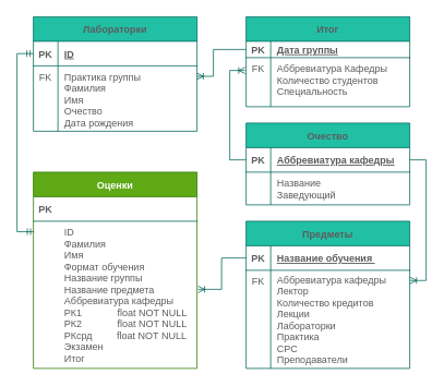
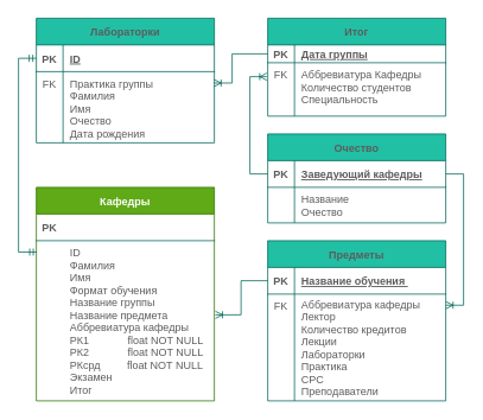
- <mxCell id="10" value="Аббревиатура кафедры" style="shape=partialRectangle;connectable=0;fillColor=none;top=0;left=0;bottom=0;right=0;align=left;spacingLeft=6;fontStyle=5;overflow=hidden;strokeColor=#006658;fontColor=#5C5C5C;" parent="8" vertex="1"><mxGeometry x="30" width="170" height="30" as="geometry"><mxRectangle width="170" height="30" as="alternateBounds" /></mxGeometry></mxCell>
+ <mxCell id="10" value="Заведующий кафедры" style="shape=partialRectangle;connectable=0;fillColor=none;top=0;left=0;bottom=0;right=0;align=left;spacingLeft=6;fontStyle=5;overflow=hidden;strokeColor=#006658;fontColor=#5C5C5C;" parent="8" vertex="1"><mxGeometry x="30" width="170" height="30" as="geometry"><mxRectangle width="170" height="30" as="alternateBounds" /></mxGeometry></mxCell>
- <mxCell id="13" value="Название&#10;Заведующий" style="shape=partialRectangle;connectable=0;fillColor=none;top=0;left=0;bottom=0;right=0;align=left;spacingLeft=6;overflow=hidden;strokeColor=#006658;fontColor=#5C5C5C;" parent="11" vertex="1"><mxGeometry x="30" width="170" height="40" as="geometry"><mxRectangle width="170" height="40" as="alternateBounds" /></mxGeometry></mxCell>
+ <mxCell id="13" value="Название&#10;Очество" style="shape=partialRectangle;connectable=0;fillColor=none;top=0;left=0;bottom=0;right=0;align=left;spacingLeft=6;overflow=hidden;strokeColor=#006658;fontColor=#5C5C5C;" parent="11" vertex="1"><mxGeometry x="30" width="170" height="40" as="geometry"><mxRectangle width="170" height="40" as="alternateBounds" /></mxGeometry></mxCell>
- <mxCell id="2" value="Оценки" style="shape=table;startSize=30;container=1;collapsible=1;childLayout=tableLayout;fixedRows=1;rowLines=0;fontStyle=1;align=center;resizeLast=1;fillColor=#60a917;strokeColor=#2D7600;fontColor=#ffffff;" parent="1" vertex="1"><mxGeometry x="40" y="210" width="200" height="240" as="geometry" /></mxCell>
+ <mxCell id="2" value="Кафедры" style="shape=table;startSize=30;container=1;collapsible=1;childLayout=tableLayout;fixedRows=1;rowLines=0;fontStyle=1;align=center;resizeLast=1;fillColor=#60a917;strokeColor=#2D7600;fontColor=#ffffff;" parent="1" vertex="1"><mxGeometry x="40" y="210" width="200" height="240" as="geometry" /></mxCell>
